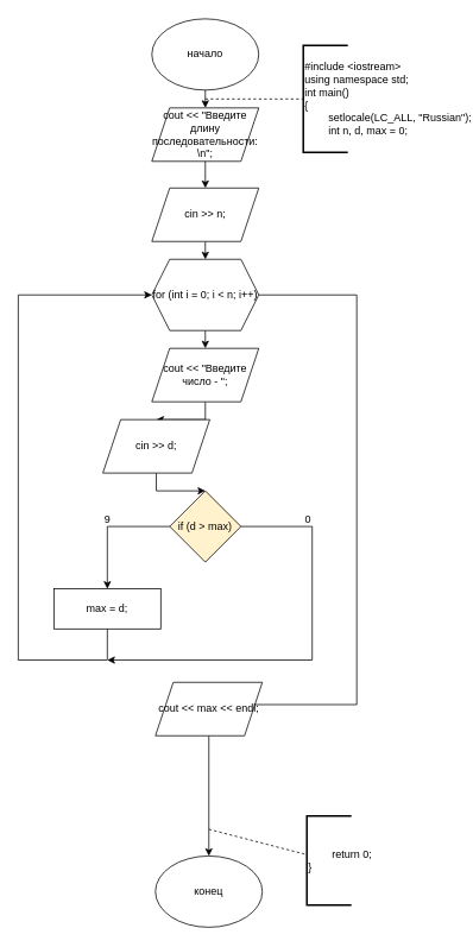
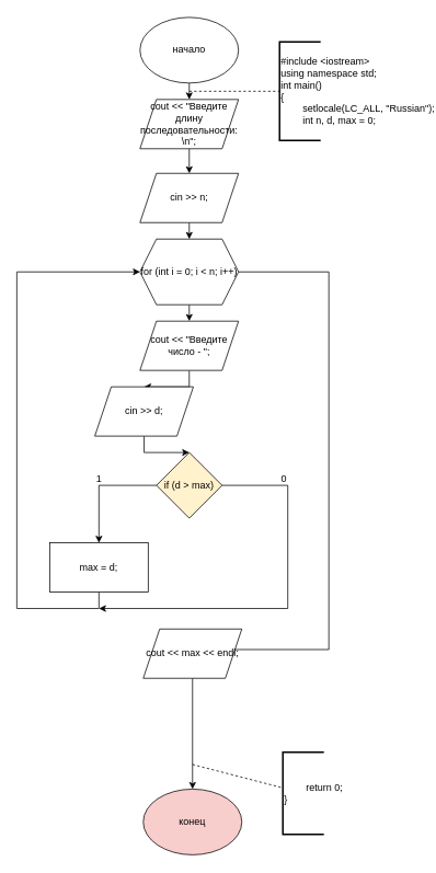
- <mxCell id="25" value="9" style="text;html=1;align=center;verticalAlign=middle;resizable=0;points=[];autosize=1;strokeColor=none;fillColor=none;" vertex="1" parent="1"><mxGeometry x="105" y="568" width="30" height="30" as="geometry" /></mxCell>
+ <mxCell id="25" value="1" style="text;html=1;align=center;verticalAlign=middle;resizable=0;points=[];autosize=1;strokeColor=none;fillColor=none;" vertex="1" parent="1"><mxGeometry x="105" y="568" width="30" height="30" as="geometry" /></mxCell>
- <mxCell id="24" value="max = d;" style="rounded=0;whiteSpace=wrap;html=1;" vertex="1" parent="1"><mxGeometry x="60" y="660" width="120" height="45" as="geometry" /></mxCell>
+ <mxCell id="24" value="max = d;" style="rounded=0;whiteSpace=wrap;html=1;" vertex="1" parent="1"><mxGeometry x="60" y="660" width="120" height="60" as="geometry" /></mxCell>
- <mxCell id="6" value="конец" style="ellipse;whiteSpace=wrap;html=1;" parent="1" vertex="1"><mxGeometry x="174" y="960" width="120" height="80" as="geometry" /></mxCell>
+ <mxCell id="6" value="конец" style="ellipse;whiteSpace=wrap;html=1;fillColor=#f8cecc;" parent="1" vertex="1"><mxGeometry x="174" y="960" width="120" height="80" as="geometry" /></mxCell>
